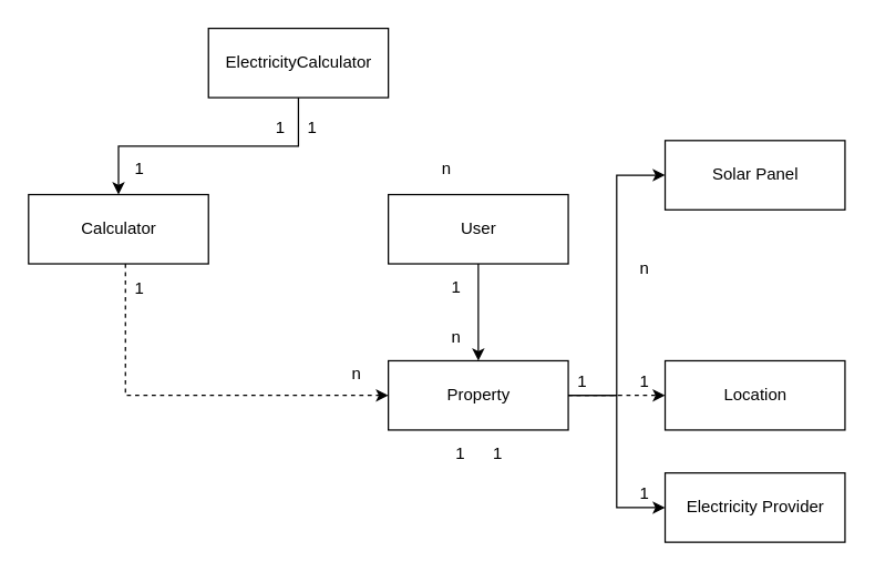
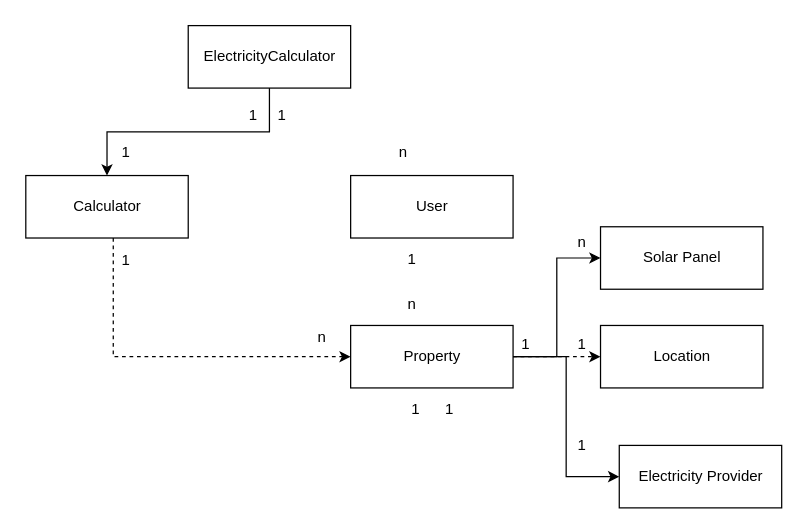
- <mxCell id="11" value="&lt;div&gt;Solar Panel&lt;/div&gt;" style="html=1;" parent="1" vertex="1"><mxGeometry x="480" y="101" width="130" height="50" as="geometry" /></mxCell>
+ <mxCell id="11" value="&lt;div&gt;Solar Panel&lt;/div&gt;" style="html=1;" parent="1" vertex="1"><mxGeometry x="480" y="181" width="130" height="50" as="geometry" /></mxCell>
- <mxCell id="6" style="edgeStyle=orthogonalEdgeStyle;rounded=0;orthogonalLoop=1;jettySize=auto;html=1;entryX=0.5;entryY=0;entryDx=0;entryDy=0;" parent="1" source="7" target="10" edge="1"><mxGeometry relative="1" as="geometry" /></mxCell>
- <mxCell id="14" value="Electricity Provider" style="html=1;" parent="1" vertex="1"><mxGeometry x="480" y="341" width="130" height="50" as="geometry" /></mxCell>
+ <mxCell id="14" value="Electricity Provider" style="html=1;" parent="1" vertex="1"><mxGeometry x="495" y="356" width="130" height="50" as="geometry" /></mxCell>
